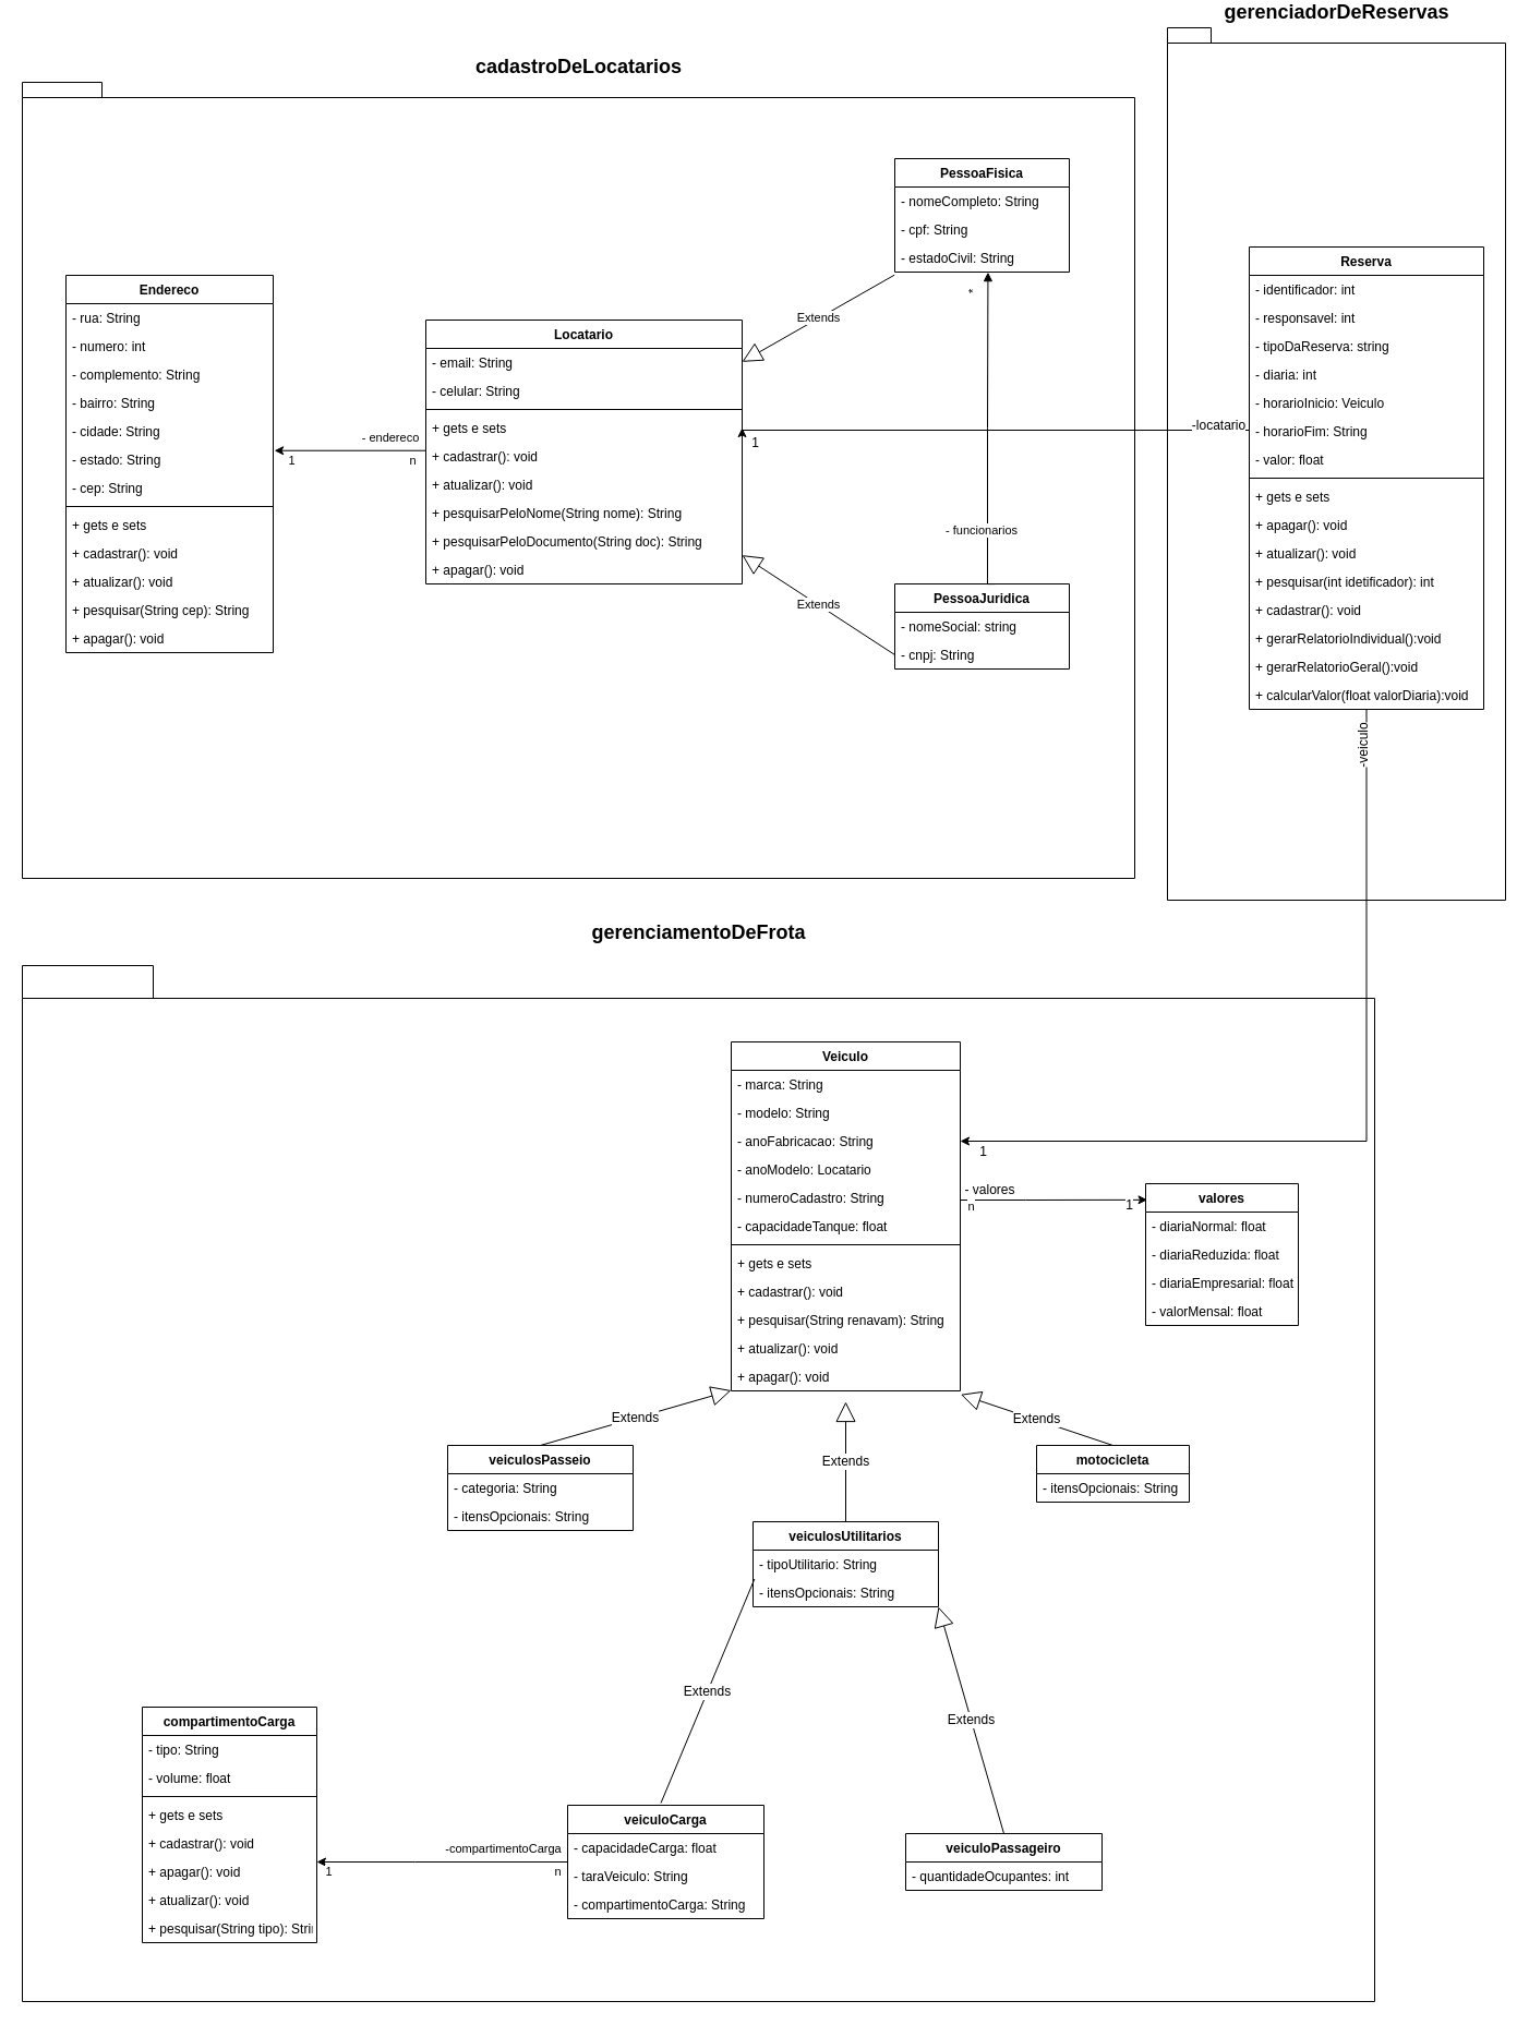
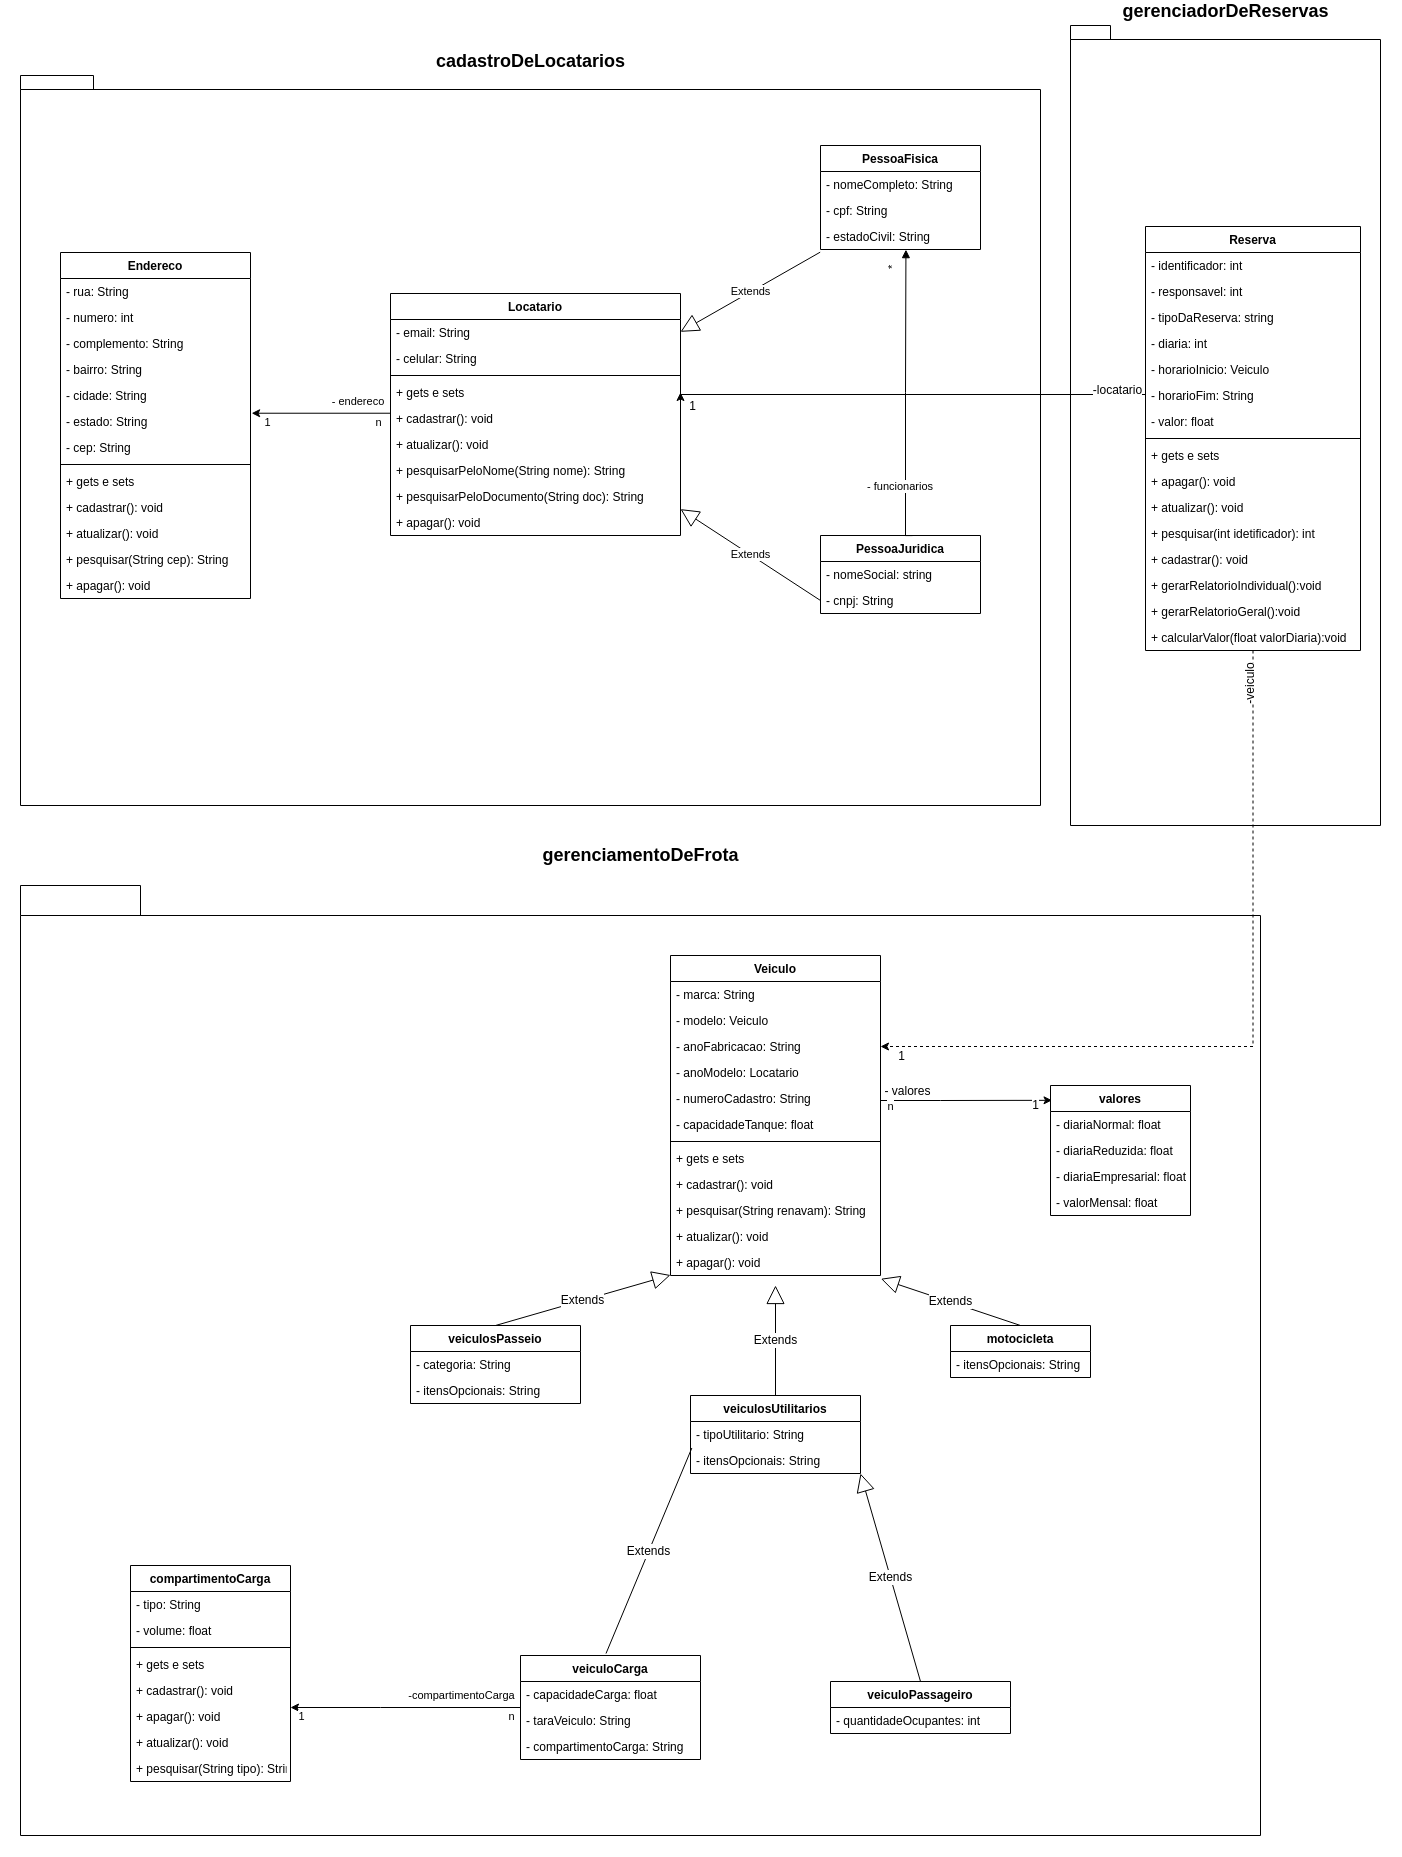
- <mxCell id="49" value="- modelo: String&#10;" style="text;strokeColor=none;fillColor=none;align=left;verticalAlign=top;spacingLeft=4;spacingRight=4;overflow=hidden;rotatable=0;points=[[0,0.5],[1,0.5]];portConstraint=eastwest;fontSize=12;" vertex="1" parent="47"><mxGeometry y="52" width="210" height="26" as="geometry" /></mxCell>
+ <mxCell id="49" value="- modelo: Veiculo&#10;" style="text;strokeColor=none;fillColor=none;align=left;verticalAlign=top;spacingLeft=4;spacingRight=4;overflow=hidden;rotatable=0;points=[[0,0.5],[1,0.5]];portConstraint=eastwest;fontSize=12;" vertex="1" parent="47"><mxGeometry y="52" width="210" height="26" as="geometry" /></mxCell>
- <mxCell id="101" style="edgeStyle=orthogonalEdgeStyle;rounded=0;orthogonalLoop=1;jettySize=auto;html=1;entryX=1;entryY=0.5;entryDx=0;entryDy=0;fontSize=12;" edge="1" parent="1" source="104" target="50"><mxGeometry relative="1" as="geometry" /></mxCell>
+ <mxCell id="101" style="edgeStyle=orthogonalEdgeStyle;rounded=0;orthogonalLoop=1;jettySize=auto;html=1;entryX=1;entryY=0.5;entryDx=0;entryDy=0;fontSize=12;dashed=1;" edge="1" parent="1" source="104" target="50"><mxGeometry relative="1" as="geometry" /></mxCell>
